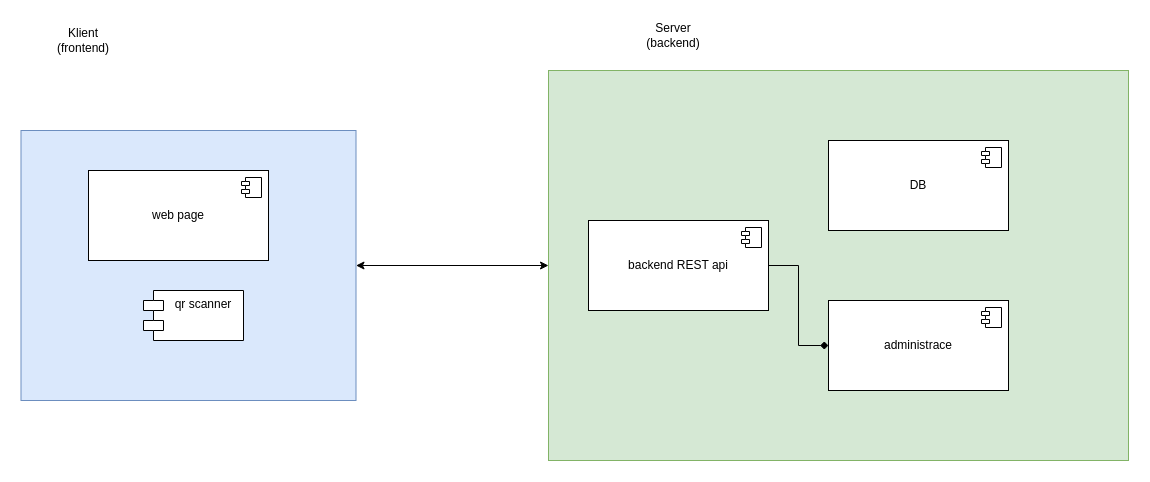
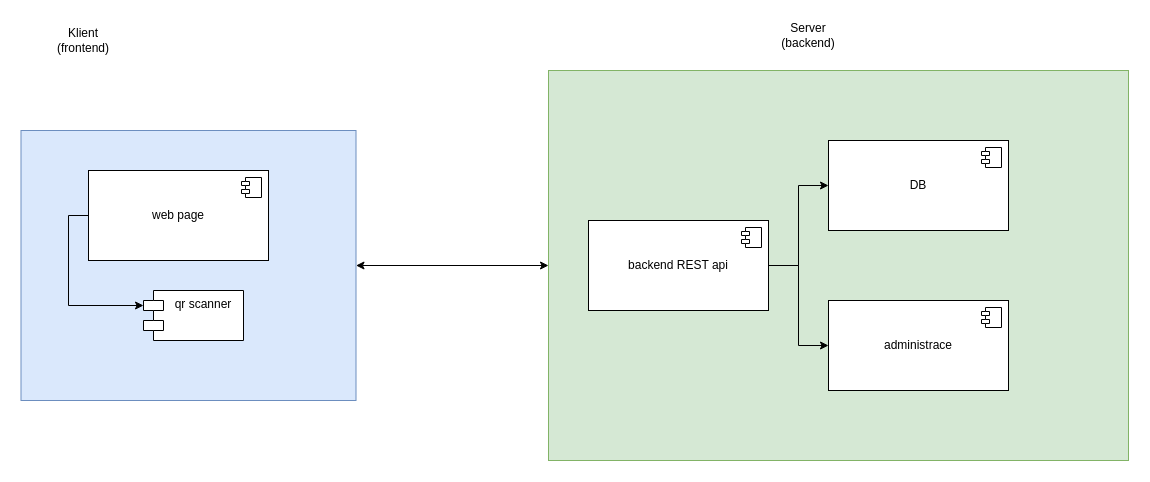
- <mxCell id="18" value="Server (backend)" style="text;html=1;align=center;verticalAlign=middle;whiteSpace=wrap;rounded=0;" vertex="1" parent="1"><mxGeometry x="643" y="20" width="60" height="30" as="geometry" /></mxCell>
+ <mxCell id="18" value="Server (backend)" style="text;html=1;align=center;verticalAlign=middle;whiteSpace=wrap;rounded=0;" vertex="1" parent="1"><mxGeometry x="778" y="20" width="60" height="30" as="geometry" /></mxCell>
+ <mxCell id="10" value="" style="edgeStyle=orthogonalEdgeStyle;rounded=0;orthogonalLoop=1;jettySize=auto;html=1;" edge="1" parent="1" source="11" target="13"><mxGeometry relative="1" as="geometry" /></mxCell>
+ <mxCell id="8" style="edgeStyle=orthogonalEdgeStyle;rounded=0;orthogonalLoop=1;jettySize=auto;html=1;entryX=0;entryY=0;entryDx=0;entryDy=15;entryPerimeter=0;exitX=0;exitY=0.5;exitDx=0;exitDy=0;" edge="1" parent="1" source="4" target="7"><mxGeometry relative="1" as="geometry" /></mxCell>
- <mxCell id="17" style="edgeStyle=orthogonalEdgeStyle;rounded=0;orthogonalLoop=1;jettySize=auto;html=1;entryX=0;entryY=0.5;entryDx=0;entryDy=0;endArrow=diamond;" edge="1" parent="1" source="11" target="15"><mxGeometry relative="1" as="geometry" /></mxCell>
+ <mxCell id="17" style="edgeStyle=orthogonalEdgeStyle;rounded=0;orthogonalLoop=1;jettySize=auto;html=1;entryX=0;entryY=0.5;entryDx=0;entryDy=0;" edge="1" parent="1" source="11" target="15"><mxGeometry relative="1" as="geometry" /></mxCell>
